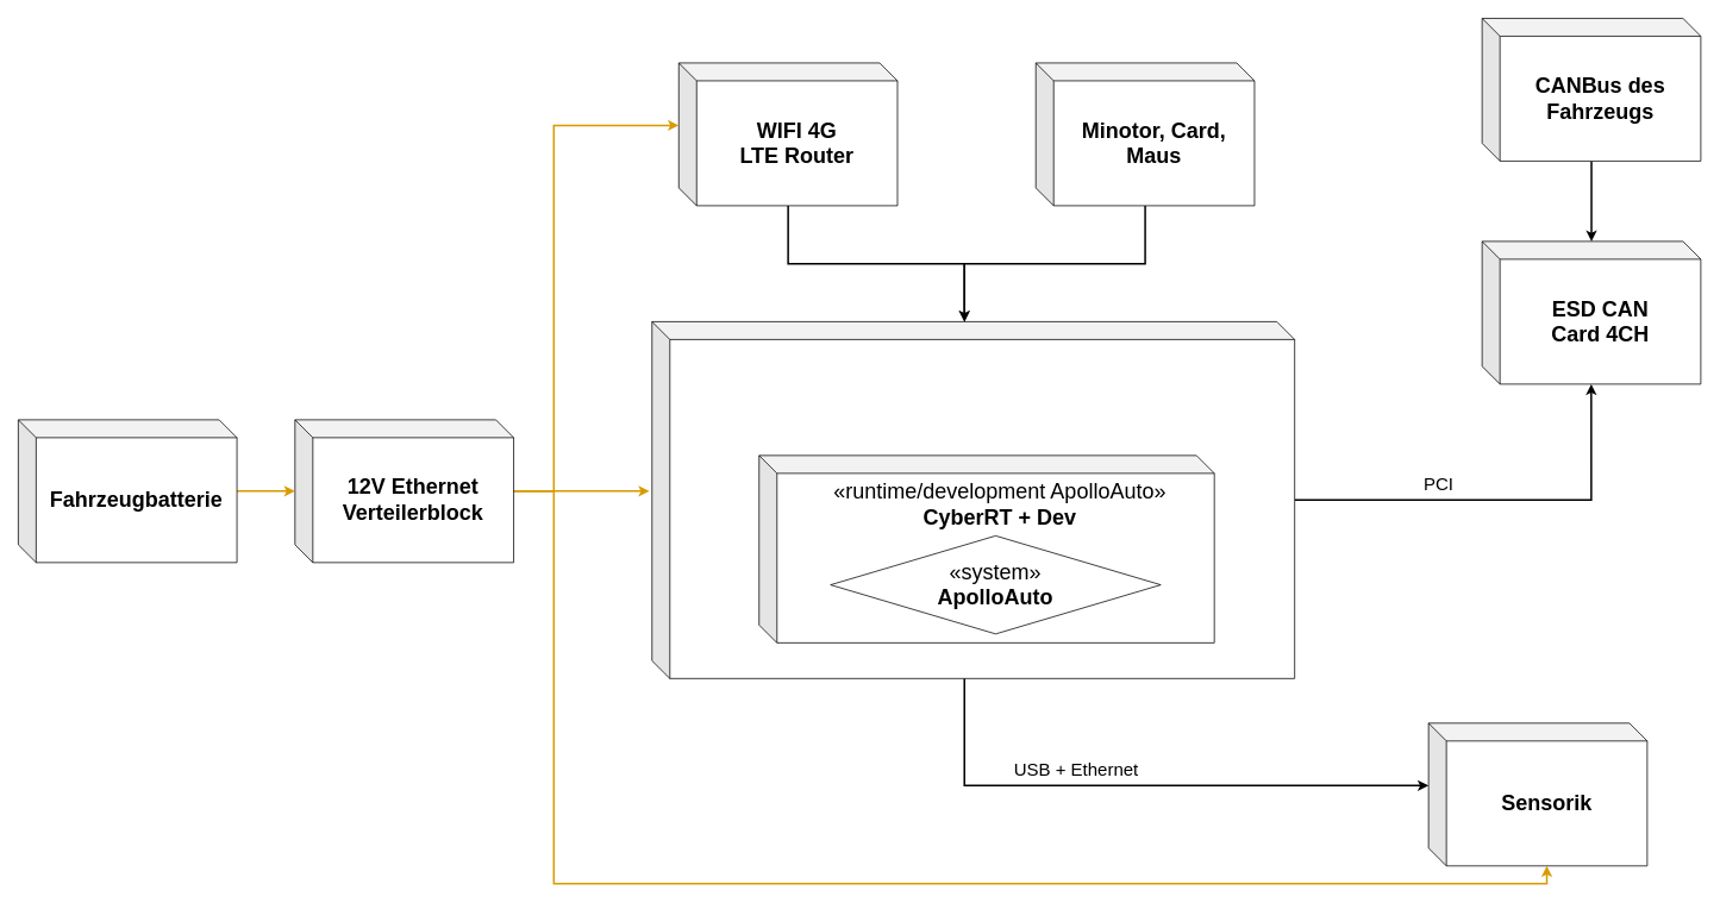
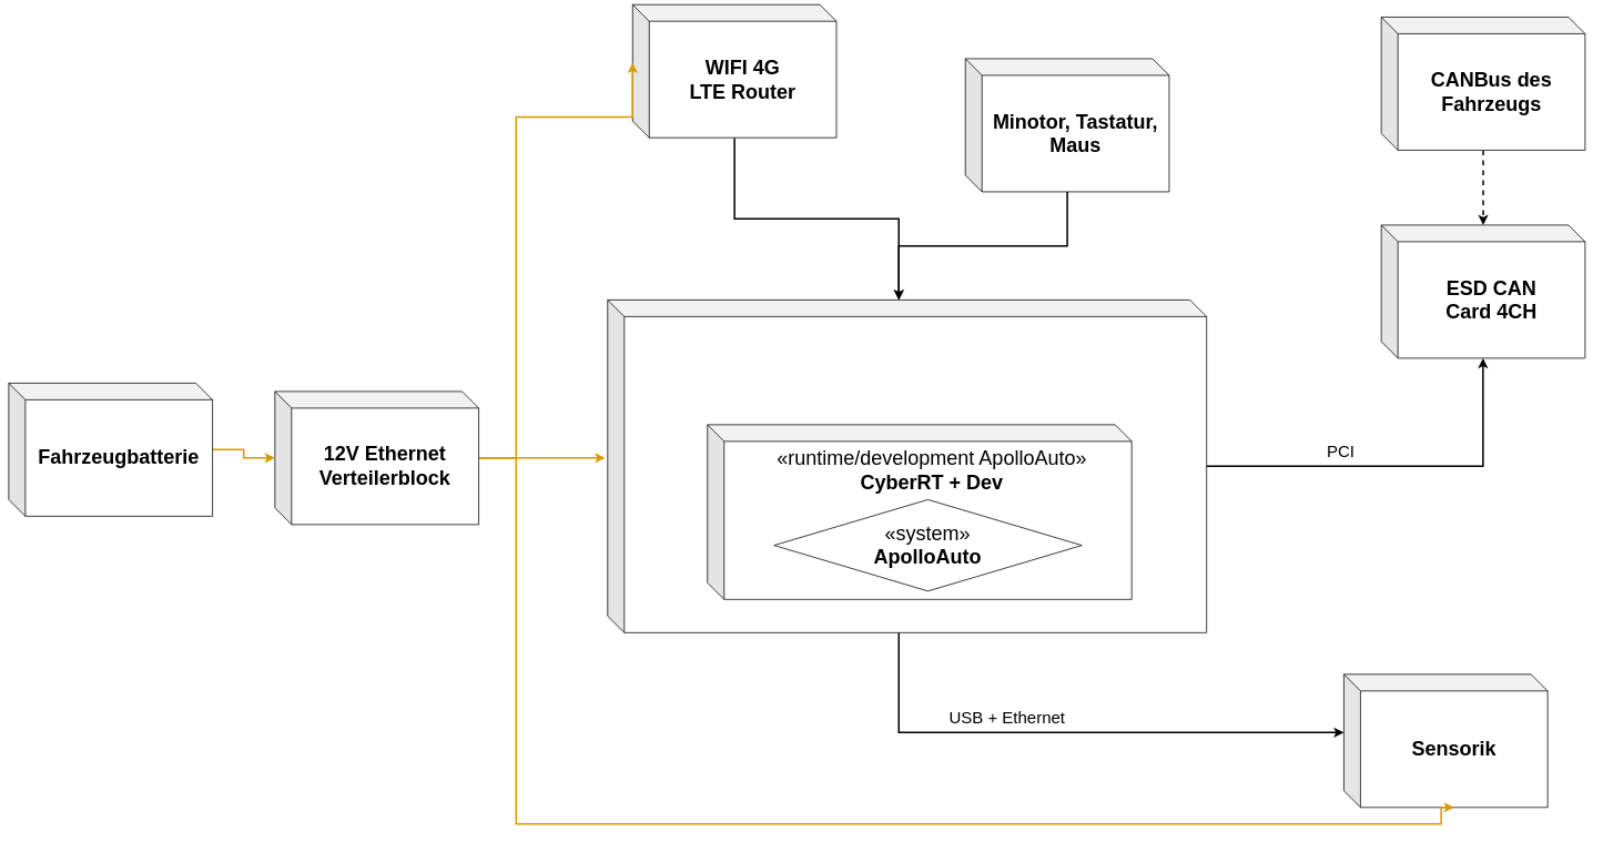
- <mxCell id="11" value="&lt;div style=&quot;font-size: 24px&quot;&gt;&lt;b&gt;&lt;font style=&quot;font-size: 24px&quot;&gt;WIFI 4G&lt;/font&gt;&lt;/b&gt;&lt;/div&gt;&lt;div style=&quot;font-size: 24px&quot;&gt;&lt;b&gt;&lt;font style=&quot;font-size: 24px&quot;&gt;LTE Router&lt;br&gt;&lt;/font&gt;&lt;/b&gt;&lt;/div&gt;" style="shape=cube;whiteSpace=wrap;html=1;boundedLbl=1;backgroundOutline=1;darkOpacity=0.05;darkOpacity2=0.1;" vertex="1" parent="1"><mxGeometry x="760" y="70" width="245" height="160" as="geometry" /></mxCell>
+ <mxCell id="11" value="&lt;div style=&quot;font-size: 24px&quot;&gt;&lt;b&gt;&lt;font style=&quot;font-size: 24px&quot;&gt;WIFI 4G&lt;/font&gt;&lt;/b&gt;&lt;/div&gt;&lt;div style=&quot;font-size: 24px&quot;&gt;&lt;b&gt;&lt;font style=&quot;font-size: 24px&quot;&gt;LTE Router&lt;br&gt;&lt;/font&gt;&lt;/b&gt;&lt;/div&gt;" style="shape=cube;whiteSpace=wrap;html=1;boundedLbl=1;backgroundOutline=1;darkOpacity=0.05;darkOpacity2=0.1;" vertex="1" parent="1"><mxGeometry x="760" y="5" width="245" height="160" as="geometry" /></mxCell>
- <mxCell id="13" value="&lt;b&gt;&lt;font style=&quot;font-size: 24px&quot;&gt;Minotor, Card, Maus&lt;br&gt;&lt;/font&gt;&lt;/b&gt;" style="shape=cube;whiteSpace=wrap;html=1;boundedLbl=1;backgroundOutline=1;darkOpacity=0.05;darkOpacity2=0.1;" vertex="1" parent="1"><mxGeometry x="1160" y="70" width="245" height="160" as="geometry" /></mxCell>
+ <mxCell id="13" value="&lt;b&gt;&lt;font style=&quot;font-size: 24px&quot;&gt;Minotor, Tastatur, Maus&lt;br&gt;&lt;/font&gt;&lt;/b&gt;" style="shape=cube;whiteSpace=wrap;html=1;boundedLbl=1;backgroundOutline=1;darkOpacity=0.05;darkOpacity2=0.1;" vertex="1" parent="1"><mxGeometry x="1160" y="70" width="245" height="160" as="geometry" /></mxCell>
- <mxCell id="15" style="edgeStyle=orthogonalEdgeStyle;rounded=0;orthogonalLoop=1;jettySize=auto;html=1;strokeWidth=2;" edge="1" parent="1" source="16" target="14"><mxGeometry relative="1" as="geometry" /></mxCell>
+ <mxCell id="15" style="edgeStyle=orthogonalEdgeStyle;rounded=0;orthogonalLoop=1;jettySize=auto;html=1;strokeWidth=2;dashed=1;" edge="1" parent="1" source="16" target="14"><mxGeometry relative="1" as="geometry" /></mxCell>
- <mxCell id="23" value="&lt;b&gt;&lt;font style=&quot;font-size: 24px&quot;&gt;Fahrzeugbatterie&lt;/font&gt;&lt;/b&gt;" style="shape=cube;whiteSpace=wrap;html=1;boundedLbl=1;backgroundOutline=1;darkOpacity=0.05;darkOpacity2=0.1;" vertex="1" parent="1"><mxGeometry x="20" y="470" width="245" height="160" as="geometry" /></mxCell>
+ <mxCell id="23" value="&lt;b&gt;&lt;font style=&quot;font-size: 24px&quot;&gt;Fahrzeugbatterie&lt;/font&gt;&lt;/b&gt;" style="shape=cube;whiteSpace=wrap;html=1;boundedLbl=1;backgroundOutline=1;darkOpacity=0.05;darkOpacity2=0.1;" vertex="1" parent="1"><mxGeometry x="10" y="460" width="245" height="160" as="geometry" /></mxCell>
- <mxCell id="17" value="&lt;b&gt;&lt;font style=&quot;font-size: 24px&quot;&gt;Sensorik&lt;/font&gt;&lt;/b&gt;" style="shape=cube;whiteSpace=wrap;html=1;boundedLbl=1;backgroundOutline=1;darkOpacity=0.05;darkOpacity2=0.1;" vertex="1" parent="1"><mxGeometry x="1600" y="810" width="245" height="160" as="geometry" /></mxCell>
+ <mxCell id="17" value="&lt;b&gt;&lt;font style=&quot;font-size: 24px&quot;&gt;Sensorik&lt;/font&gt;&lt;/b&gt;" style="shape=cube;whiteSpace=wrap;html=1;boundedLbl=1;backgroundOutline=1;darkOpacity=0.05;darkOpacity2=0.1;" vertex="1" parent="1"><mxGeometry x="1615" y="810" width="245" height="160" as="geometry" /></mxCell>
